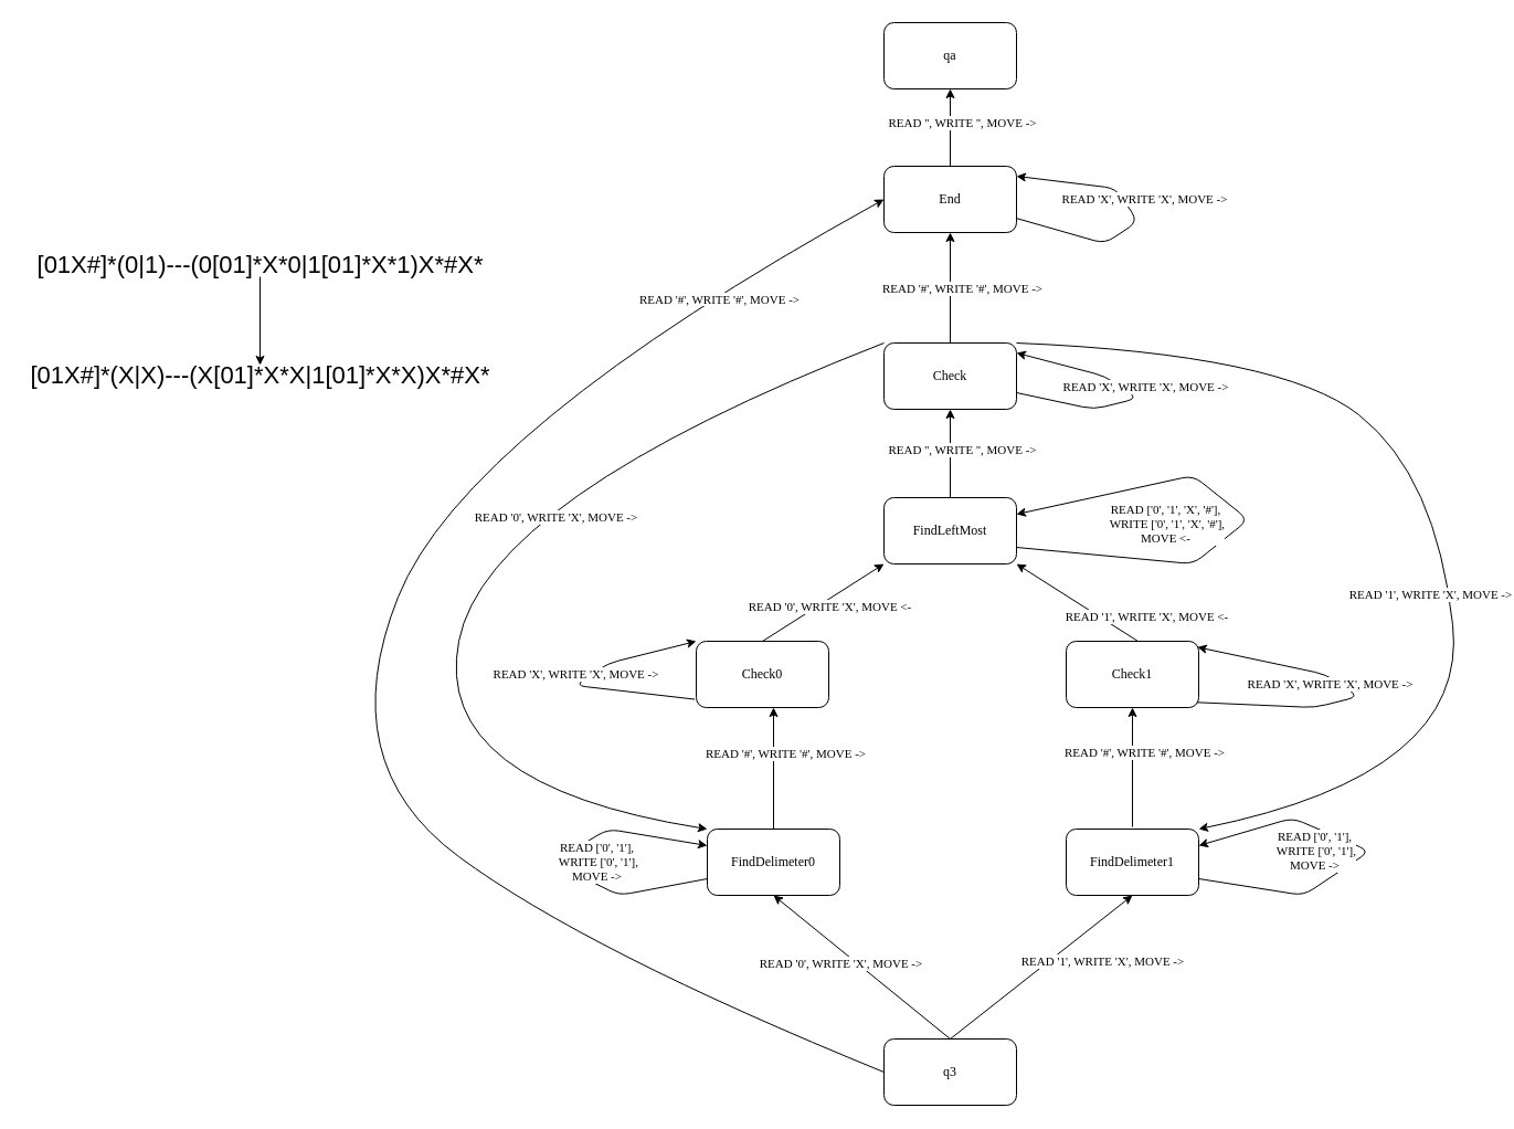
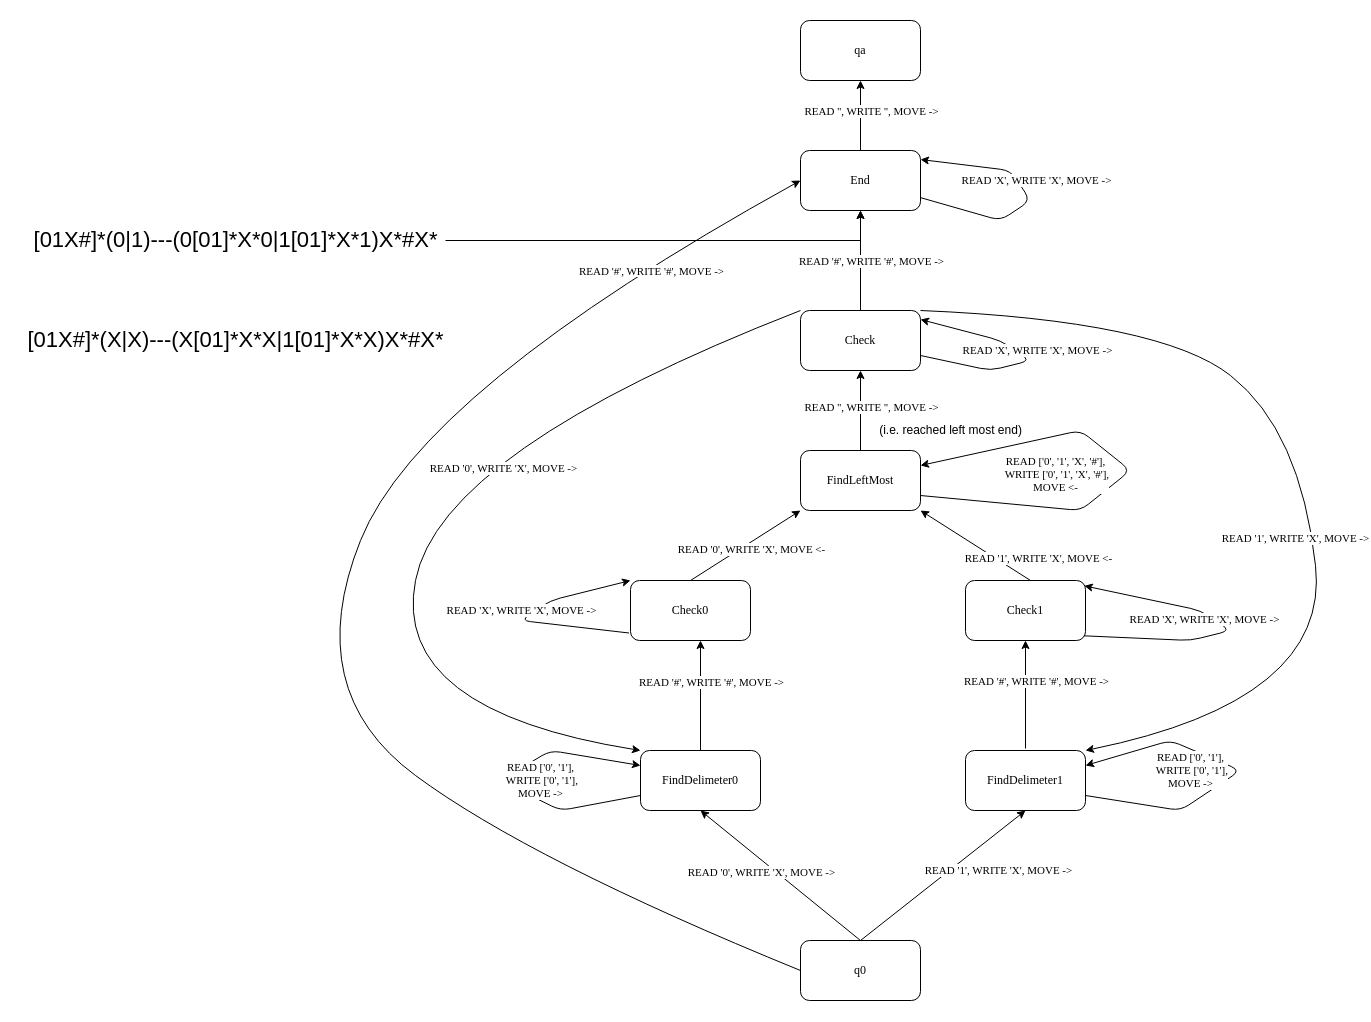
- <mxCell id="23" value="" style="edgeStyle=orthogonalEdgeStyle;rounded=0;orthogonalLoop=1;jettySize=auto;html=1;" edge="1" parent="1" source="24" target="25"><mxGeometry relative="1" as="geometry" /></mxCell>
+ <mxCell id="23" value="" style="edgeStyle=orthogonalEdgeStyle;rounded=0;orthogonalLoop=1;jettySize=auto;html=1;" edge="1" parent="1" source="24" target="15"><mxGeometry relative="1" as="geometry" /></mxCell>
+ <mxCell id="31" value="(i.e. reached left most end)" style="text;html=1;align=center;verticalAlign=middle;resizable=0;points=[];autosize=1;" vertex="1" parent="1"><mxGeometry x="870" y="420" width="160" height="20" as="geometry" /></mxCell>
- <mxCell id="2" value="&lt;font face=&quot;Lucida Console&quot;&gt;q3&lt;/font&gt;" style="rounded=1;whiteSpace=wrap;html=1;" vertex="1" parent="1"><mxGeometry x="800" y="940" width="120" height="60" as="geometry" /></mxCell>
+ <mxCell id="2" value="&lt;font face=&quot;Lucida Console&quot;&gt;q0&lt;/font&gt;" style="rounded=1;whiteSpace=wrap;html=1;" vertex="1" parent="1"><mxGeometry x="800" y="940" width="120" height="60" as="geometry" /></mxCell>
